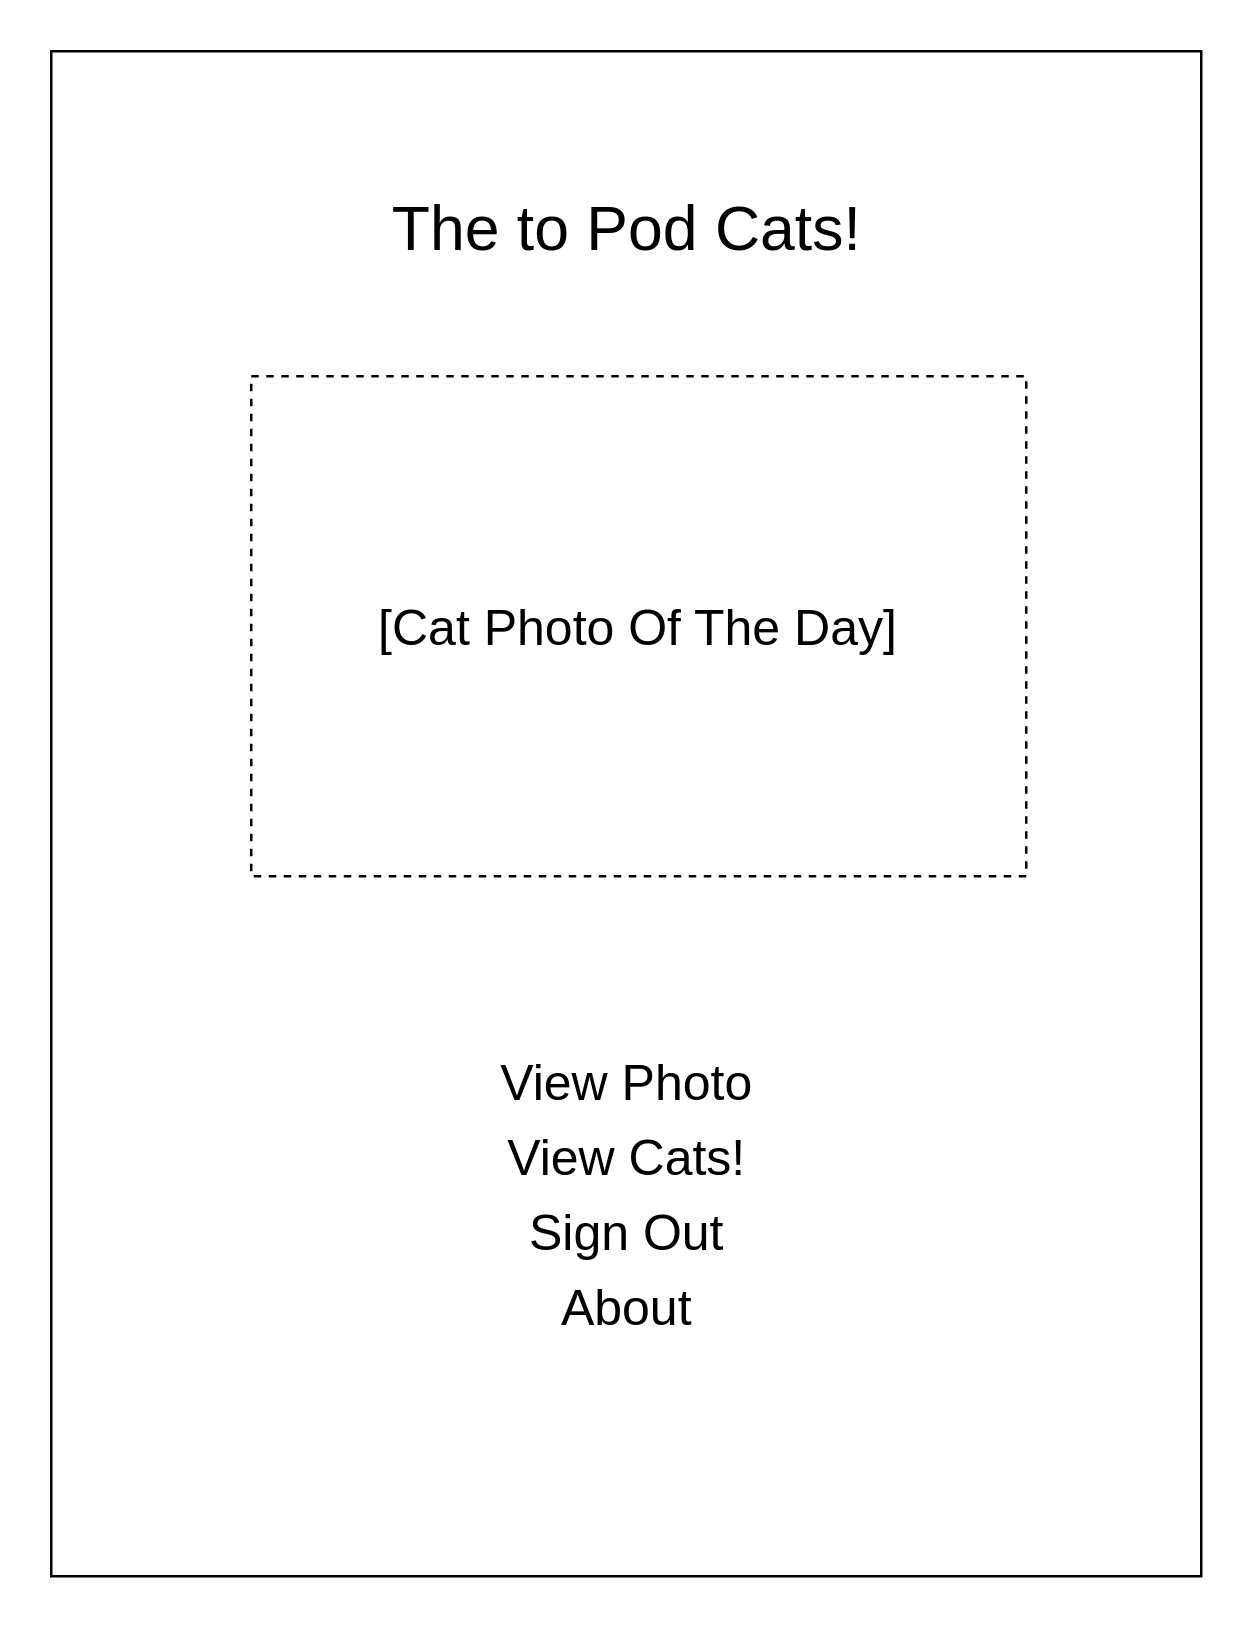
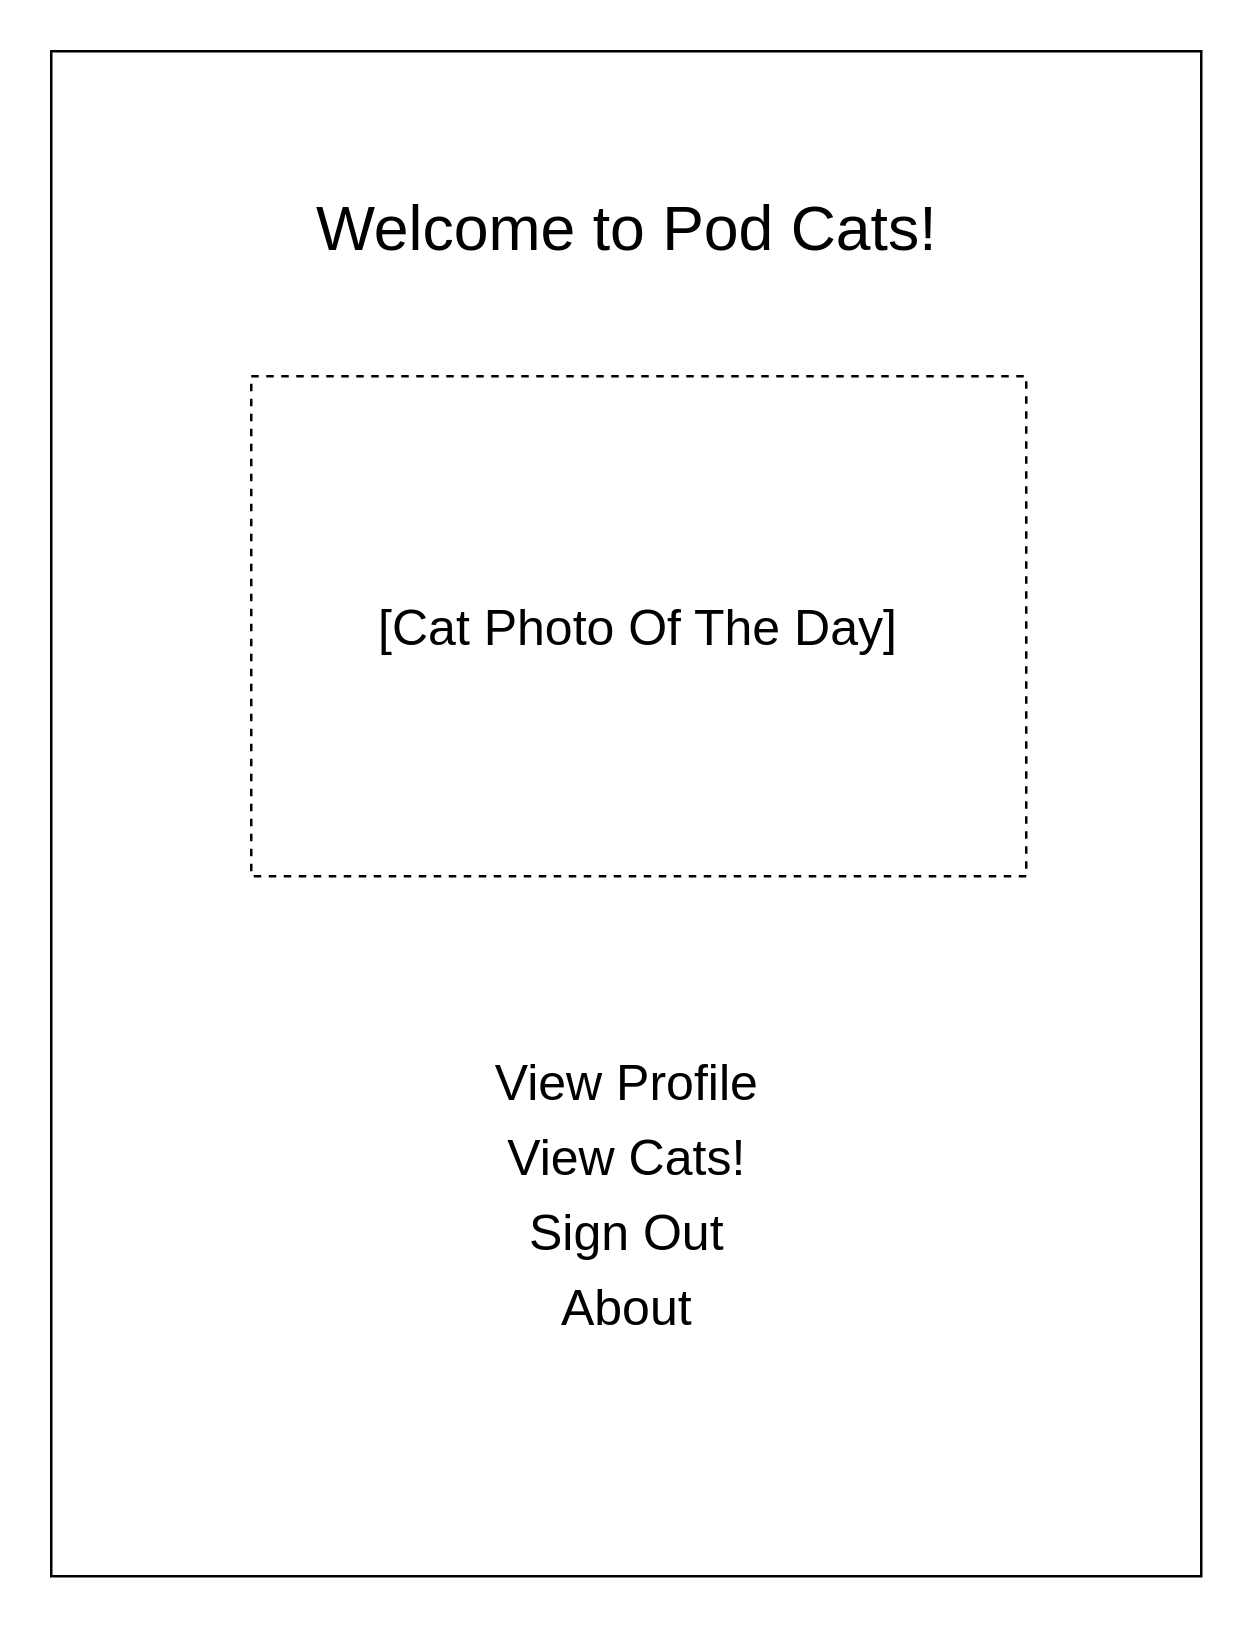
- <mxCell id="3" value="&lt;font style=&quot;font-size: 25px&quot;&gt;The to Pod Cats!&lt;/font&gt;" style="text;html=1;resizable=0;autosize=1;align=center;verticalAlign=middle;points=[];fillColor=none;strokeColor=none;rounded=0;" parent="1" vertex="1"><mxGeometry x="120" y="80" width="260" height="20" as="geometry" /></mxCell>
+ <mxCell id="3" value="&lt;font style=&quot;font-size: 25px&quot;&gt;Welcome to Pod Cats!&lt;/font&gt;" style="text;html=1;resizable=0;autosize=1;align=center;verticalAlign=middle;points=[];fillColor=none;strokeColor=none;rounded=0;" parent="1" vertex="1"><mxGeometry x="120" y="80" width="260" height="20" as="geometry" /></mxCell>
- <mxCell id="4" value="&lt;font style=&quot;font-size: 20px&quot;&gt;View Photo&lt;br&gt;View Cats!&lt;br&gt;Sign Out&lt;br&gt;About&lt;br&gt;&lt;/font&gt;" style="text;html=1;resizable=0;autosize=1;align=center;verticalAlign=middle;points=[];fillColor=none;strokeColor=none;rounded=0;fontSize=25;" parent="1" vertex="1"><mxGeometry x="190" y="410" width="120" height="130" as="geometry" /></mxCell>
+ <mxCell id="4" value="&lt;font style=&quot;font-size: 20px&quot;&gt;View Profile&lt;br&gt;View Cats!&lt;br&gt;Sign Out&lt;br&gt;About&lt;br&gt;&lt;/font&gt;" style="text;html=1;resizable=0;autosize=1;align=center;verticalAlign=middle;points=[];fillColor=none;strokeColor=none;rounded=0;fontSize=25;" parent="1" vertex="1"><mxGeometry x="190" y="410" width="120" height="130" as="geometry" /></mxCell>
